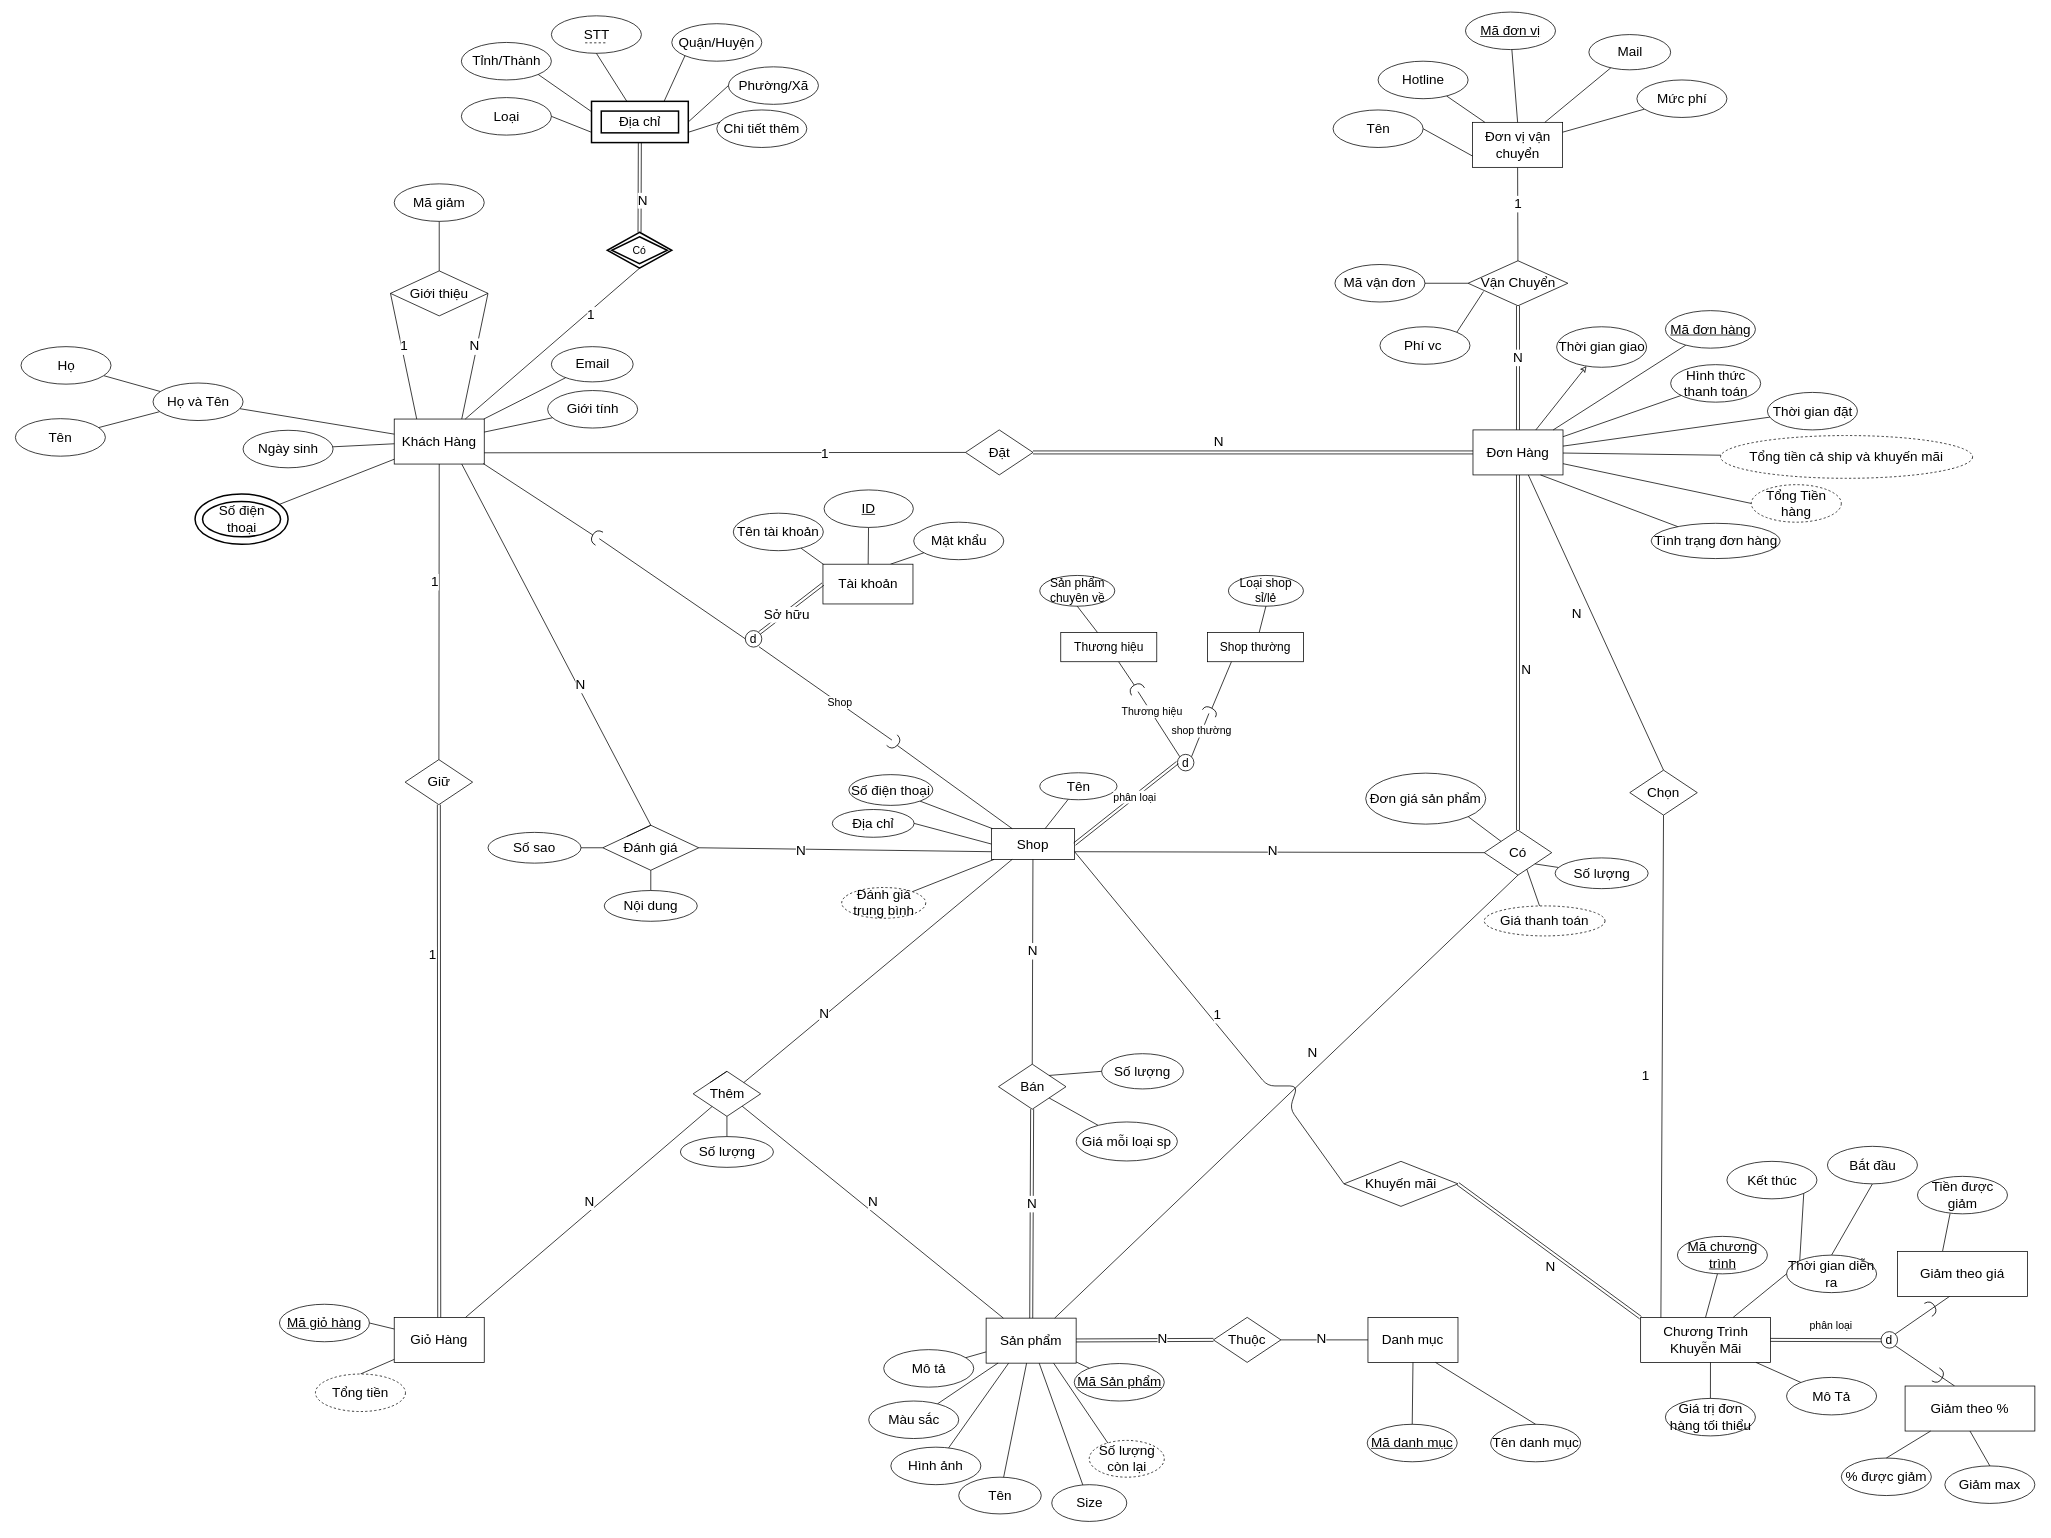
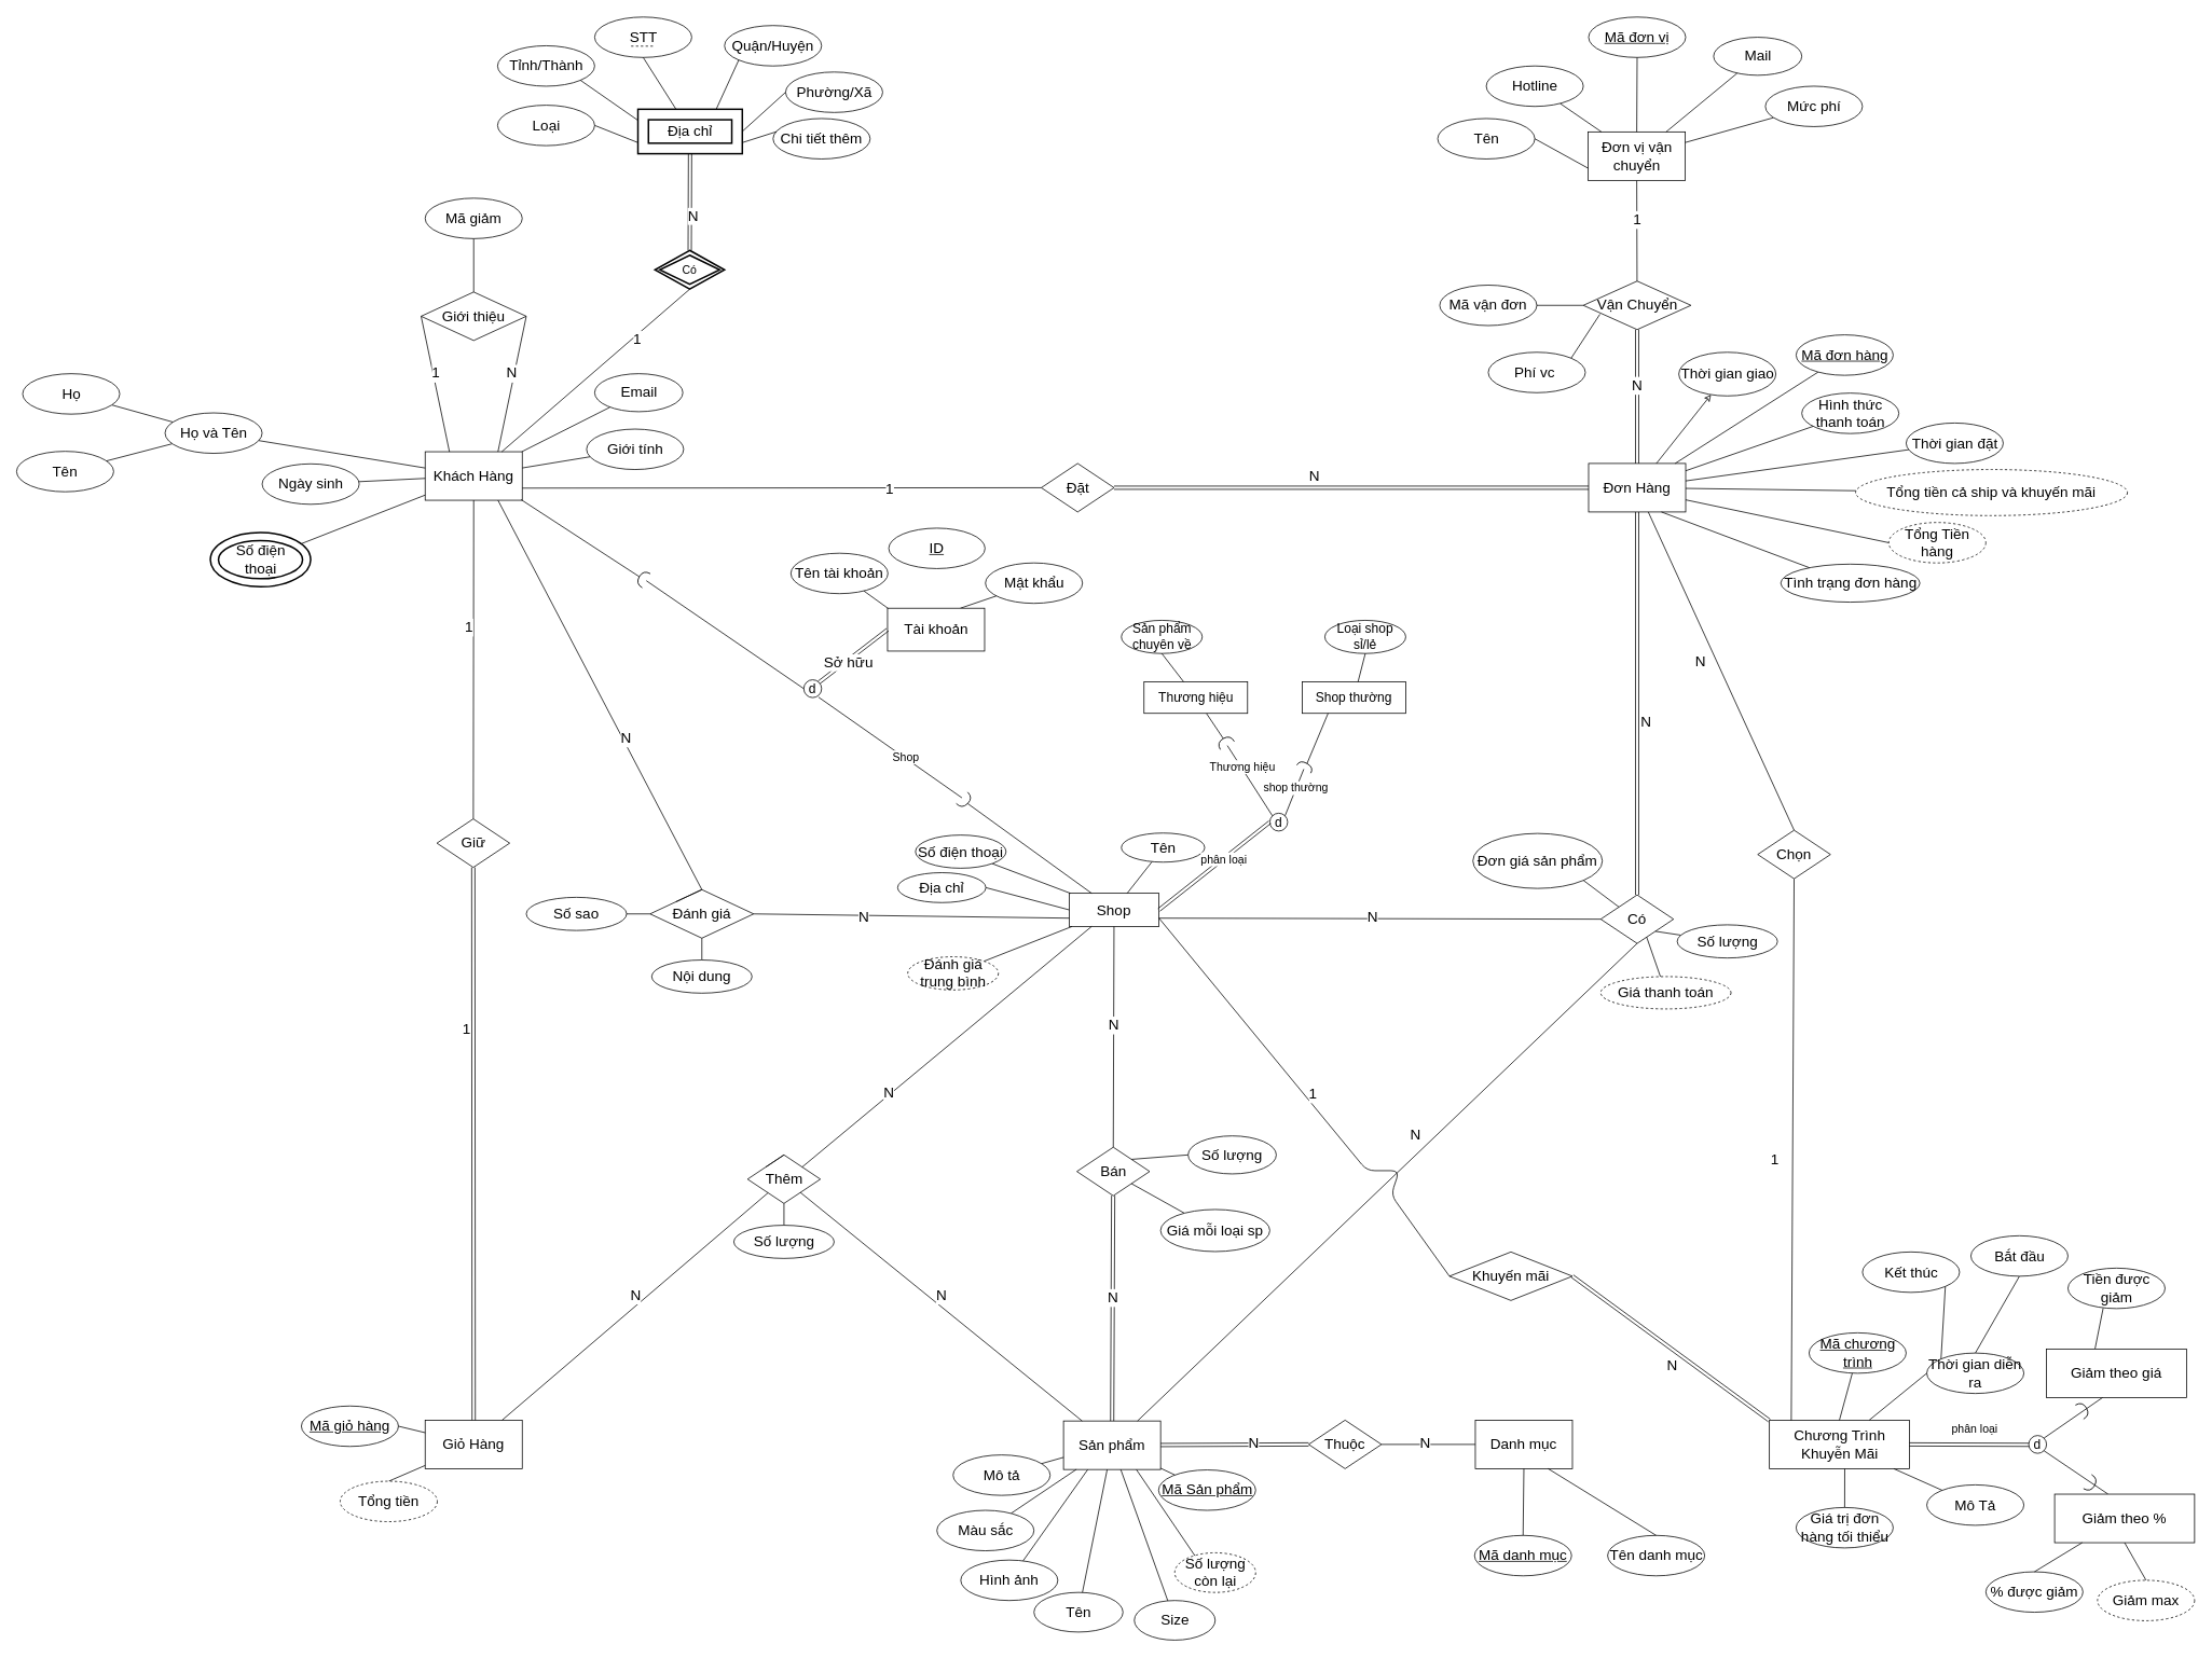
- <mxCell id="116" value="&lt;u&gt;Mã đơn vị&lt;/u&gt;" style="ellipse;whiteSpace=wrap;html=1;gradientColor=none;fontSize=18;" parent="1" vertex="1"><mxGeometry x="1953" y="15.5" width="120" height="50" as="geometry" /></mxCell>
+ <mxCell id="116" value="&lt;u&gt;Mã đơn vị&lt;/u&gt;" style="ellipse;whiteSpace=wrap;html=1;gradientColor=none;fontSize=18;" parent="1" vertex="1"><mxGeometry x="1963" y="20.5" width="120" height="50" as="geometry" /></mxCell>
- <mxCell id="35" value="Giới tính" style="ellipse;whiteSpace=wrap;html=1;gradientColor=none;fontSize=18;" parent="1" vertex="1"><mxGeometry x="729.5" y="520" width="120" height="50" as="geometry" /></mxCell>
+ <mxCell id="35" value="Giới tính" style="ellipse;whiteSpace=wrap;html=1;gradientColor=none;fontSize=18;" parent="1" vertex="1"><mxGeometry x="724.5" y="530" width="120" height="50" as="geometry" /></mxCell>
- <mxCell id="44" style="edgeStyle=none;rounded=0;orthogonalLoop=1;jettySize=auto;html=1;endArrow=none;endFill=0;strokeWidth=1;fontSize=18;" parent="1" source="145" target="45" edge="1"><mxGeometry relative="1" as="geometry"><mxPoint x="1168" y="781.742" as="sourcePoint" /></mxGeometry></mxCell>
- <mxCell id="207" value="Giảm max" style="ellipse;whiteSpace=wrap;html=1;gradientColor=none;fontSize=18;" parent="1" vertex="1"><mxGeometry x="2592" y="1953.5" width="120" height="50" as="geometry" /></mxCell>
+ <mxCell id="207" value="Giảm max" style="ellipse;whiteSpace=wrap;html=1;gradientColor=none;fontSize=18;dashed=1;" parent="1" vertex="1"><mxGeometry x="2592" y="1953.5" width="120" height="50" as="geometry" /></mxCell>
